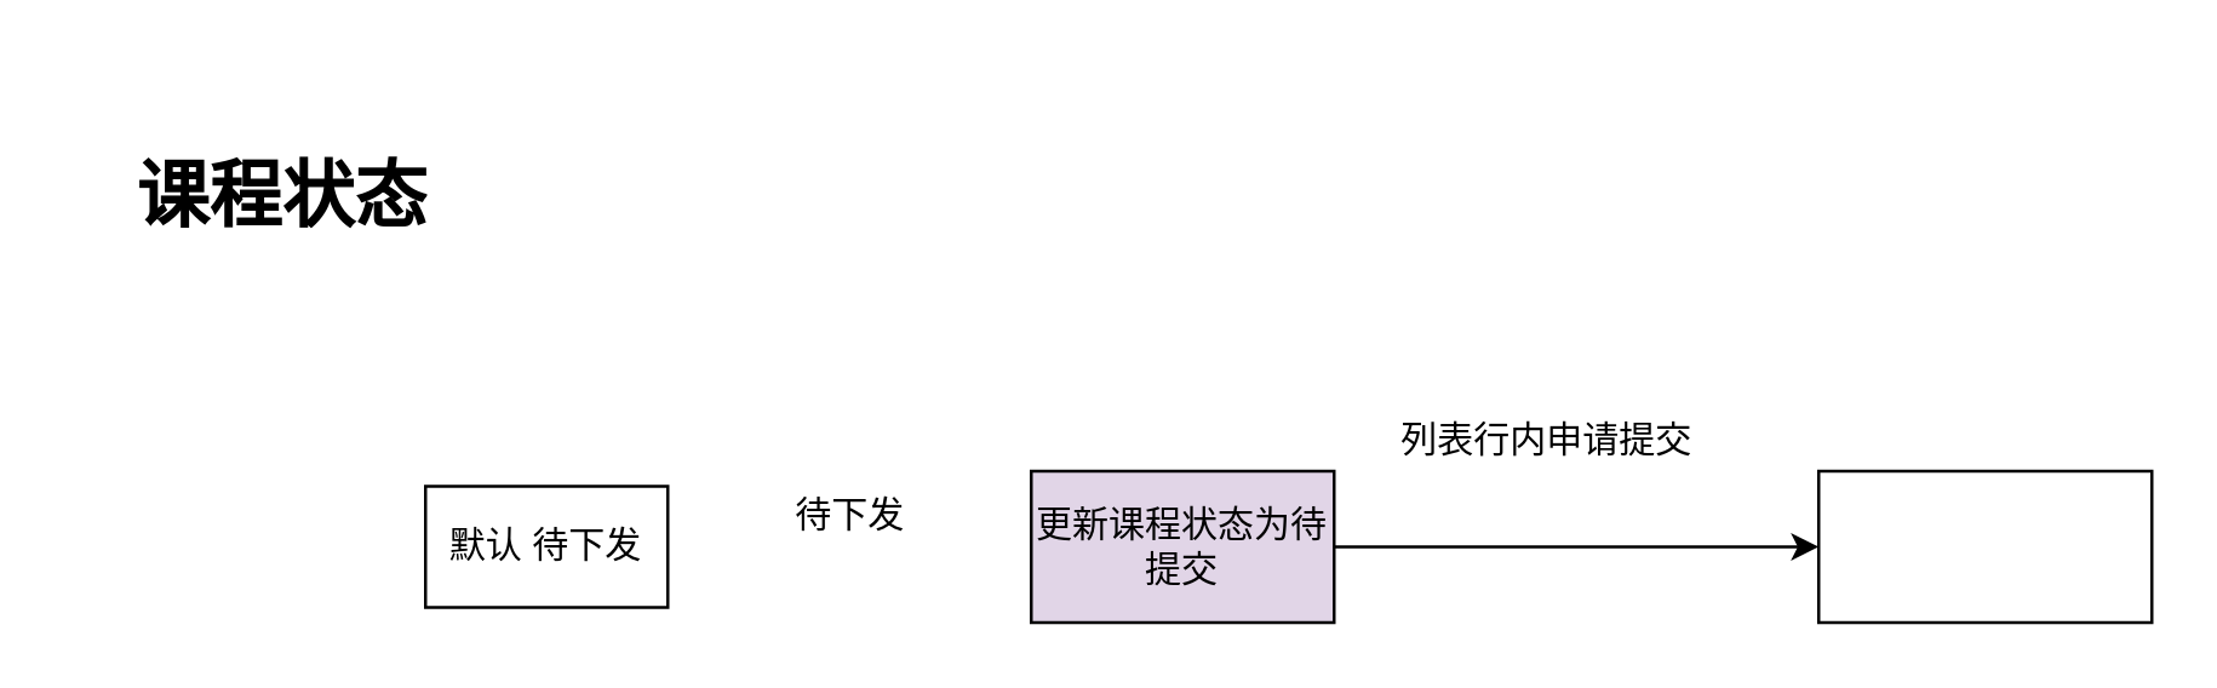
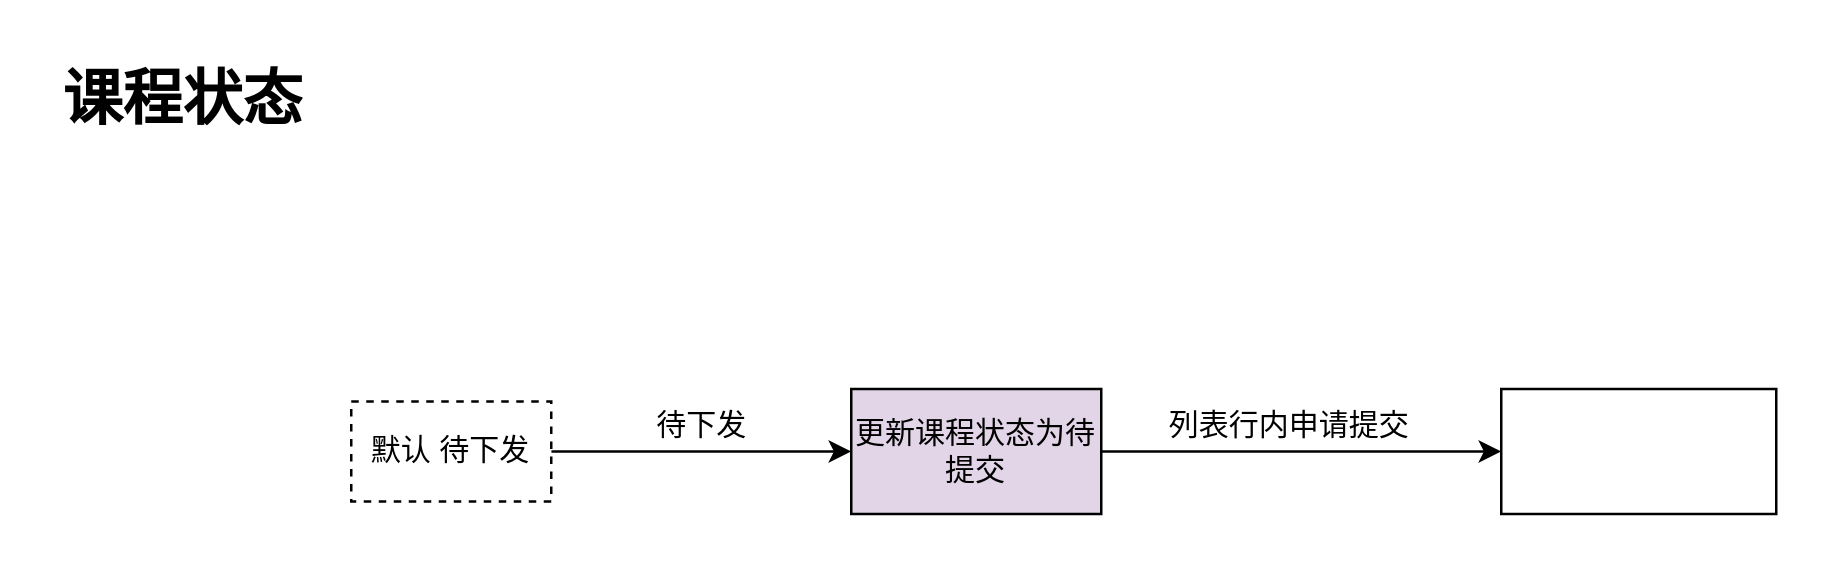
- <mxCell id="4" value="&lt;h1&gt;课程状态&lt;/h1&gt;" style="text;html=1;strokeColor=none;fillColor=none;spacing=5;spacingTop=-20;whiteSpace=wrap;overflow=hidden;rounded=0;" vertex="1" parent="1"><mxGeometry x="40" y="45" width="130" height="40" as="geometry" /></mxCell>
+ <mxCell id="4" value="&lt;h1&gt;课程状态&lt;/h1&gt;" style="text;html=1;strokeColor=none;fillColor=none;spacing=5;spacingTop=-20;whiteSpace=wrap;overflow=hidden;rounded=0;" vertex="1" parent="1"><mxGeometry x="20" y="20" width="130" height="40" as="geometry" /></mxCell>
- <mxCell id="9" value="列表行内申请提交" style="text;html=1;align=center;verticalAlign=middle;resizable=0;points=[];autosize=1;strokeColor=none;fillColor=none;" vertex="1" parent="1"><mxGeometry x="455" y="135" width="110" height="20" as="geometry" /></mxCell>
+ <mxCell id="9" value="列表行内申请提交" style="text;html=1;align=center;verticalAlign=middle;resizable=0;points=[];autosize=1;strokeColor=none;fillColor=none;" vertex="1" parent="1"><mxGeometry x="460" y="160" width="110" height="20" as="geometry" /></mxCell>
- <mxCell id="3" value="默认 待下发" style="rounded=0;whiteSpace=wrap;html=1;" vertex="1" parent="1"><mxGeometry x="140" y="160" width="80" height="40" as="geometry" /></mxCell>
+ <mxCell id="3" value="默认 待下发" style="rounded=0;whiteSpace=wrap;html=1;dashed=1;" vertex="1" parent="1"><mxGeometry x="140" y="160" width="80" height="40" as="geometry" /></mxCell>
+ <mxCell id="2" value="" style="edgeStyle=orthogonalEdgeStyle;rounded=0;orthogonalLoop=1;jettySize=auto;html=1;" edge="1" parent="1" source="3" target="6"><mxGeometry relative="1" as="geometry" /></mxCell>
